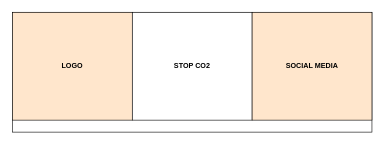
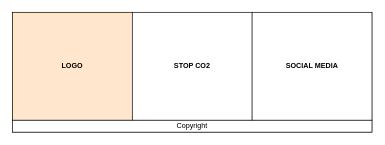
- <mxCell id="6" value="SOCIAL MEDIA" style="rounded=0;whiteSpace=wrap;html=1;fontStyle=1;fillColor=#ffe6cc;" vertex="1" parent="1"><mxGeometry x="420" width="200" height="180" as="geometry" y="20" /></mxCell>
+ <mxCell id="6" value="SOCIAL MEDIA" style="rounded=0;whiteSpace=wrap;html=1;fontStyle=1" vertex="1" parent="1"><mxGeometry x="420" width="200" height="180" as="geometry" y="20" /></mxCell>
+ <mxCell id="3" value="Copyright" style="rounded=0;whiteSpace=wrap;html=1;" parent="1" vertex="1"><mxGeometry x="20" y="200" width="600" height="20" as="geometry" /></mxCell>
